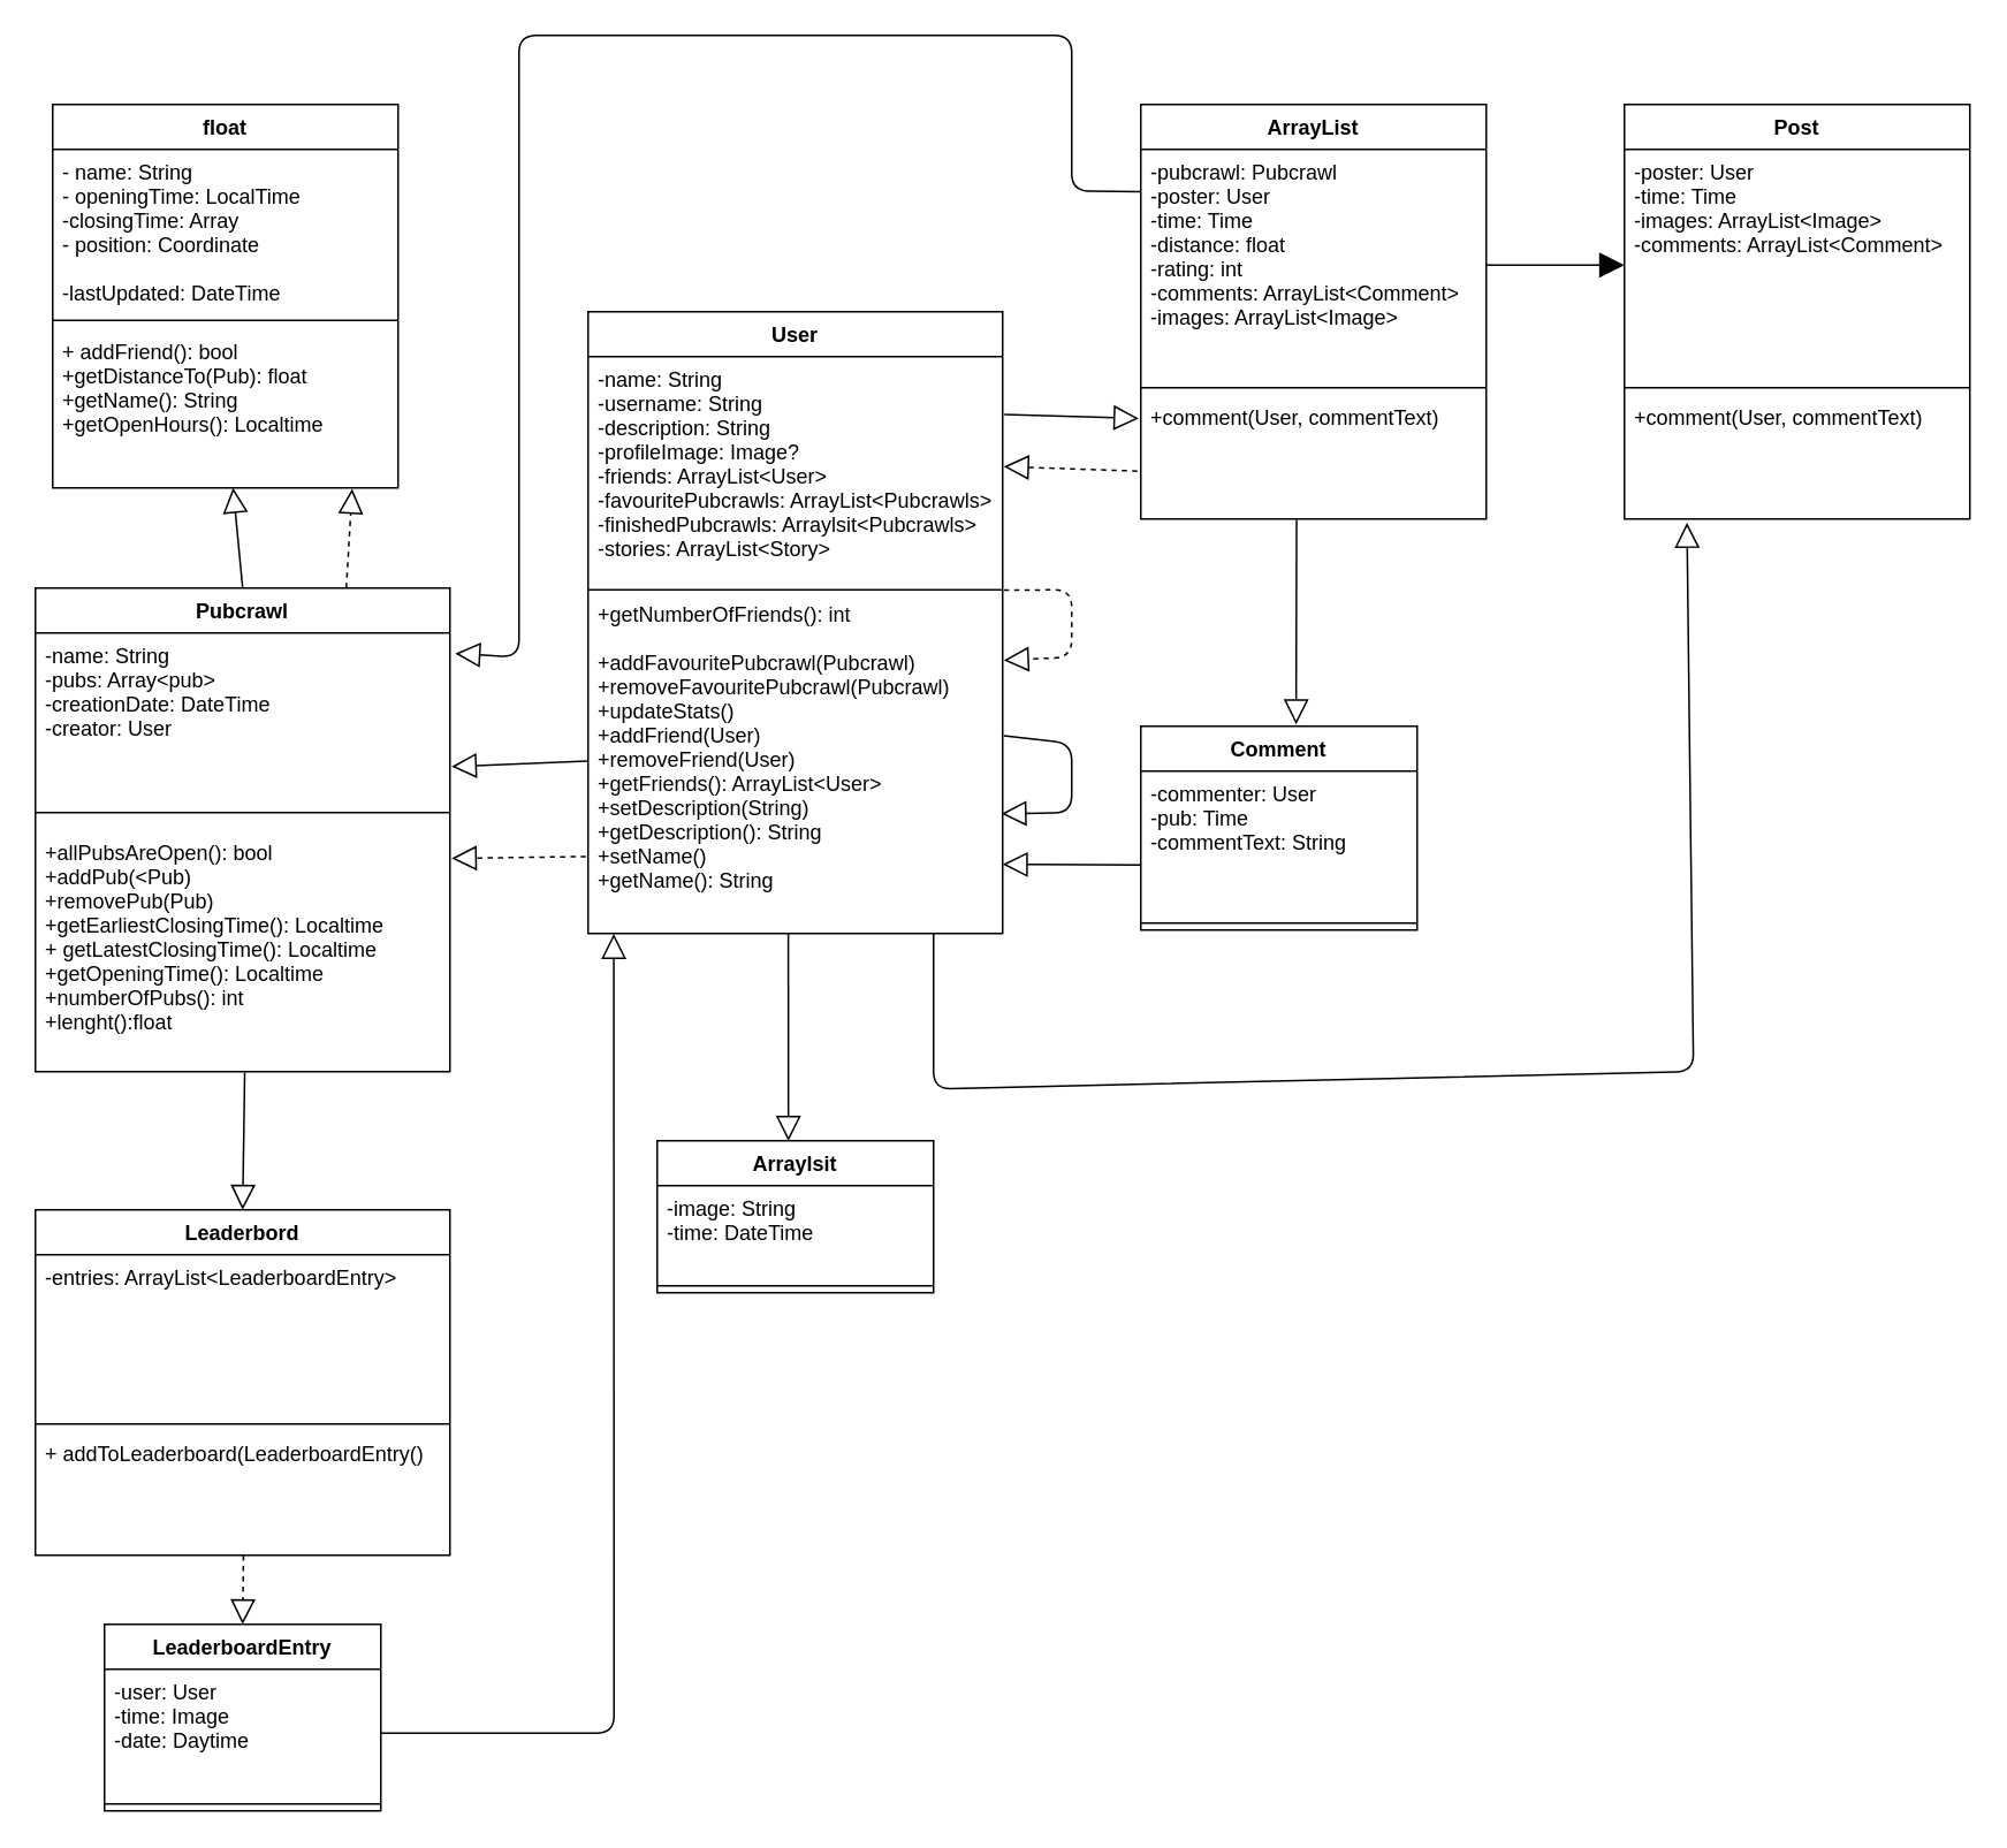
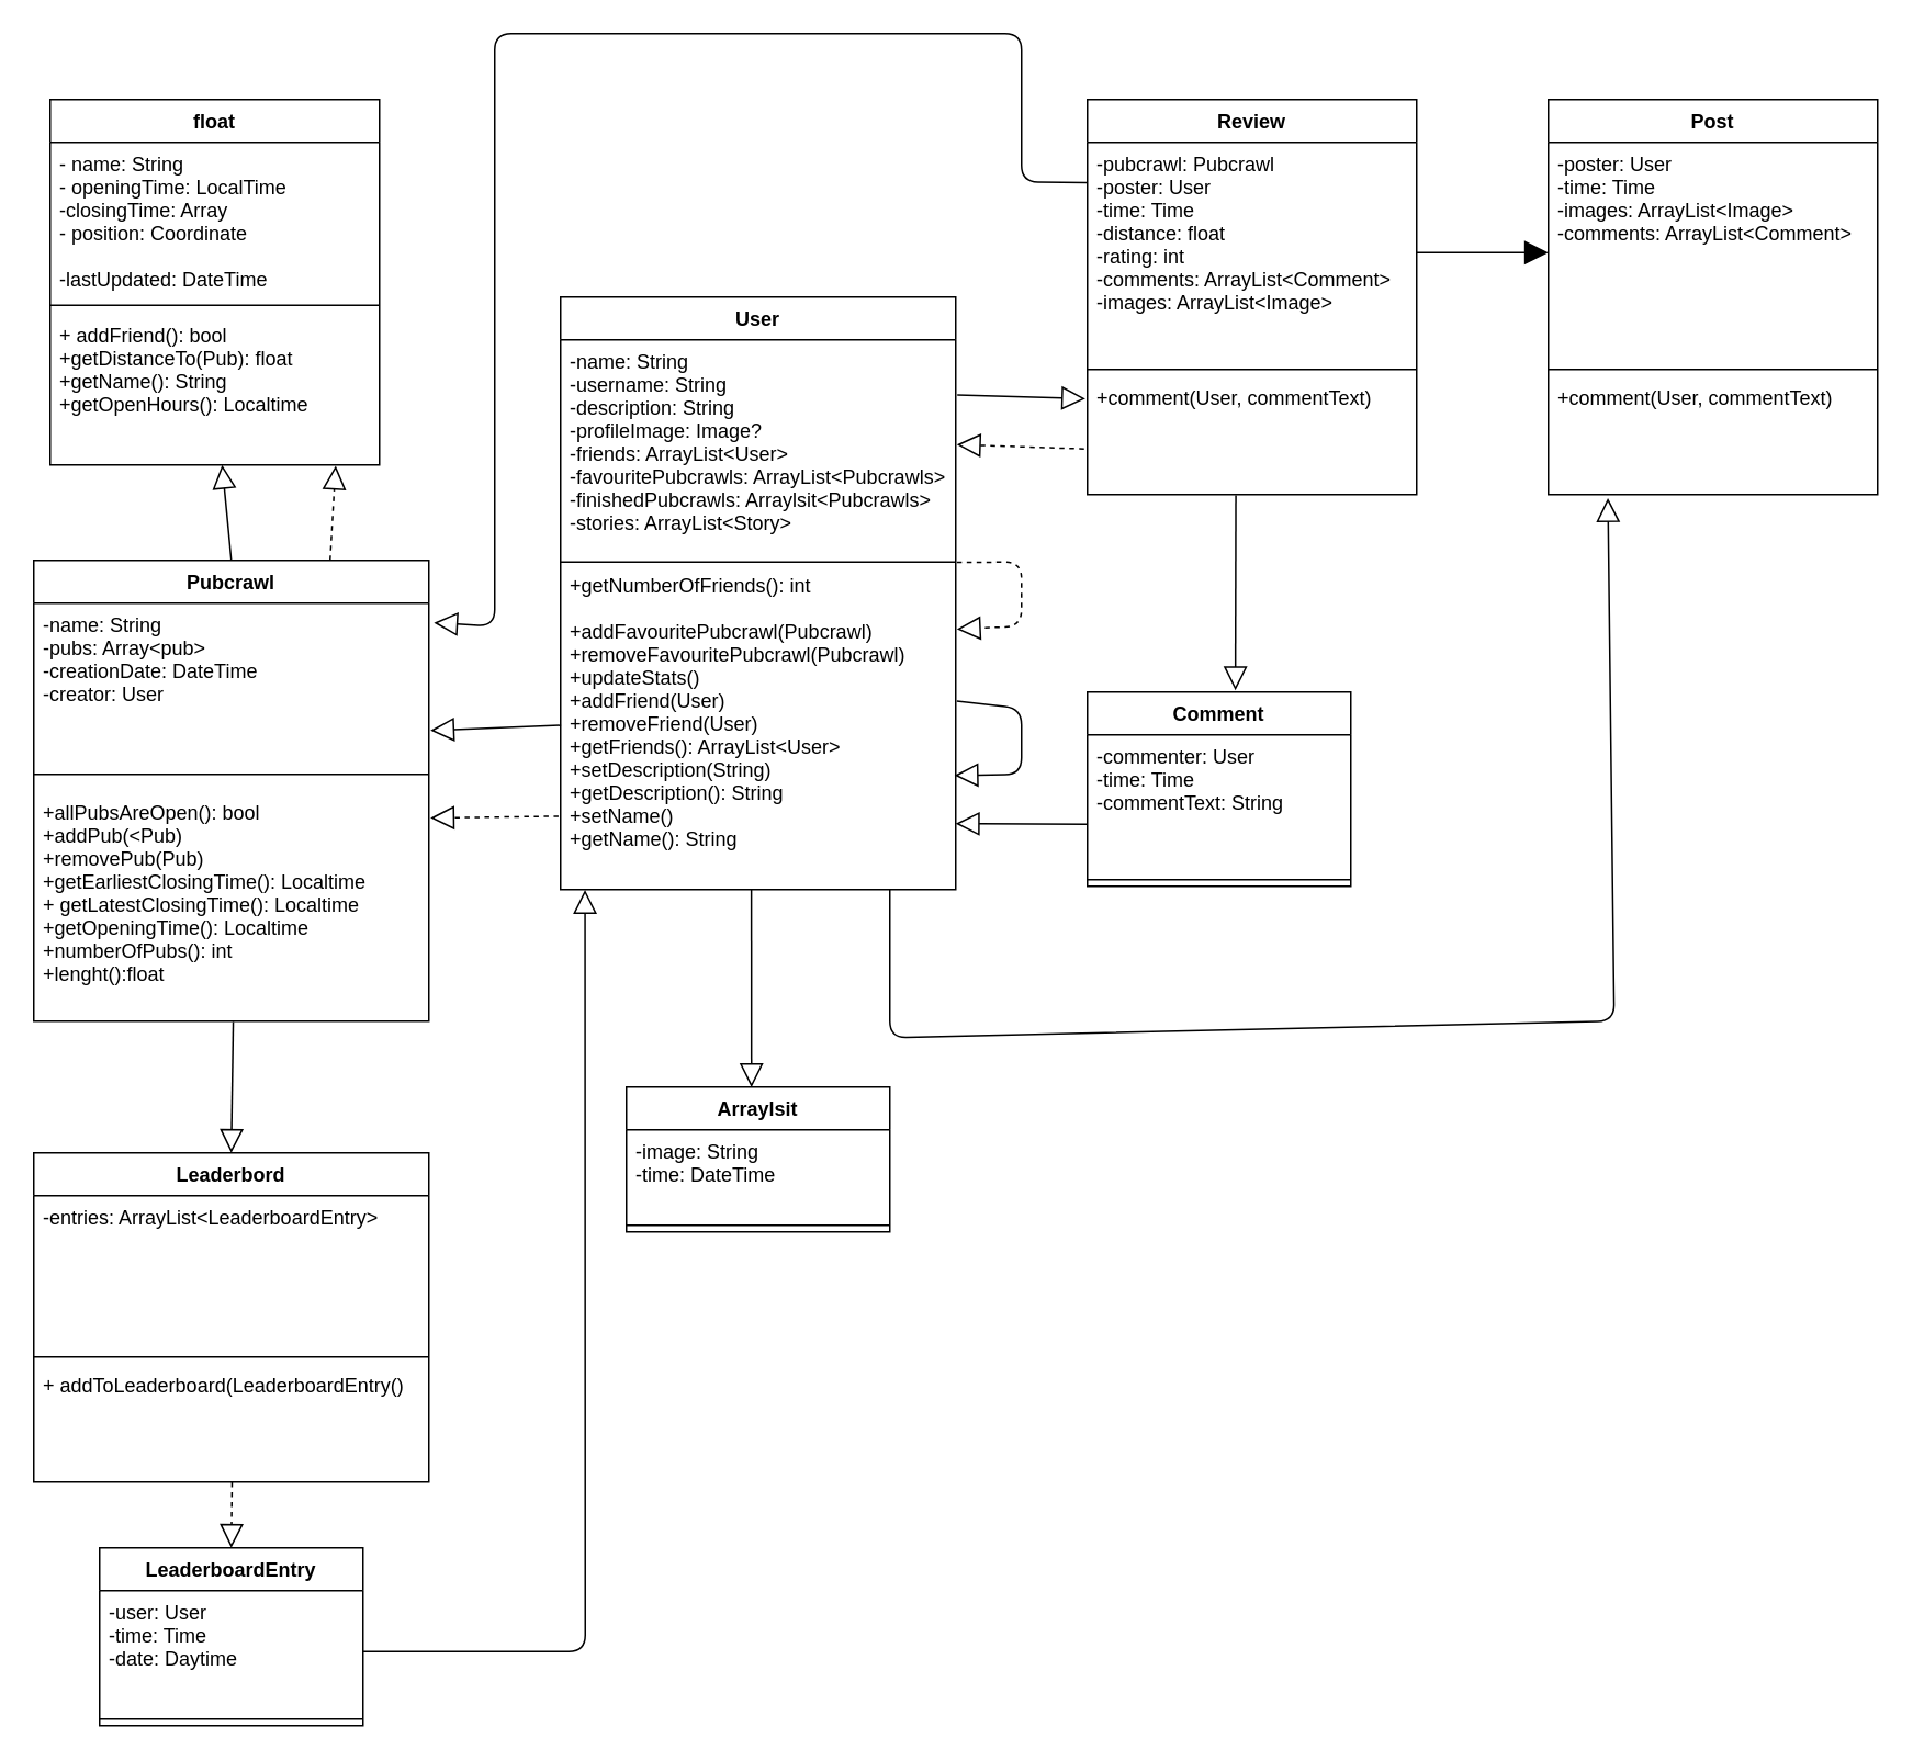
- <mxCell id="21" value="ArrayList" style="swimlane;fontStyle=1;align=center;verticalAlign=top;childLayout=stackLayout;horizontal=1;startSize=26;horizontalStack=0;resizeParent=1;resizeParentMax=0;resizeLast=0;collapsible=1;marginBottom=0;" parent="1" vertex="1"><mxGeometry x="660" y="60" width="200" height="240" as="geometry" /></mxCell>
+ <mxCell id="21" value="Review" style="swimlane;fontStyle=1;align=center;verticalAlign=top;childLayout=stackLayout;horizontal=1;startSize=26;horizontalStack=0;resizeParent=1;resizeParentMax=0;resizeLast=0;collapsible=1;marginBottom=0;" parent="1" vertex="1"><mxGeometry x="660" y="60" width="200" height="240" as="geometry" /></mxCell>
- <mxCell id="26" value="-commenter: User&#10;-pub: Time&#10;-commentText: String&#10;" style="text;strokeColor=none;fillColor=none;align=left;verticalAlign=top;spacingLeft=4;spacingRight=4;overflow=hidden;rotatable=0;points=[[0,0.5],[1,0.5]];portConstraint=eastwest;" parent="25" vertex="1"><mxGeometry y="26" width="160" height="84" as="geometry" /></mxCell>
+ <mxCell id="26" value="-commenter: User&#10;-time: Time&#10;-commentText: String&#10;" style="text;strokeColor=none;fillColor=none;align=left;verticalAlign=top;spacingLeft=4;spacingRight=4;overflow=hidden;rotatable=0;points=[[0,0.5],[1,0.5]];portConstraint=eastwest;" parent="25" vertex="1"><mxGeometry y="26" width="160" height="84" as="geometry" /></mxCell>
- <mxCell id="40" value="-user: User&#10;-time: Image&#10;-date: Daytime" style="text;strokeColor=none;fillColor=none;align=left;verticalAlign=top;spacingLeft=4;spacingRight=4;overflow=hidden;rotatable=0;points=[[0,0.5],[1,0.5]];portConstraint=eastwest;" parent="39" vertex="1"><mxGeometry y="26" width="160" height="74" as="geometry" /></mxCell>
+ <mxCell id="40" value="-user: User&#10;-time: Time&#10;-date: Daytime" style="text;strokeColor=none;fillColor=none;align=left;verticalAlign=top;spacingLeft=4;spacingRight=4;overflow=hidden;rotatable=0;points=[[0,0.5],[1,0.5]];portConstraint=eastwest;" parent="39" vertex="1"><mxGeometry y="26" width="160" height="74" as="geometry" /></mxCell>
